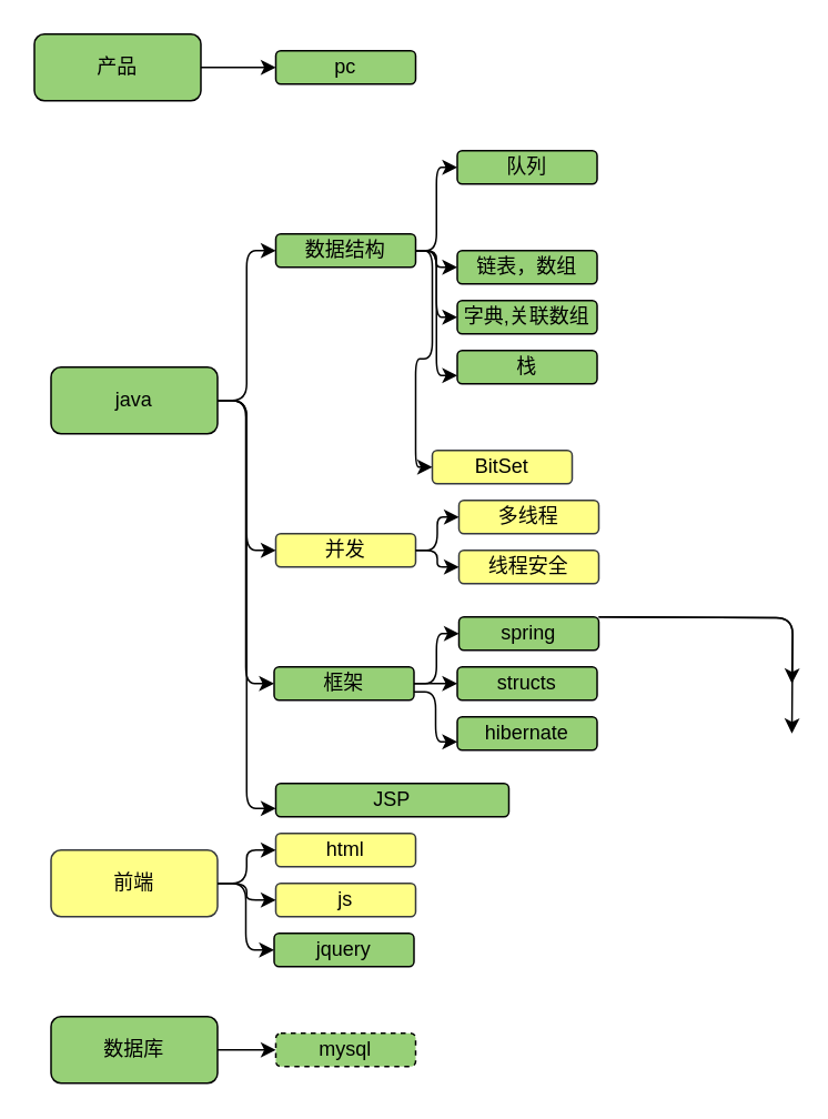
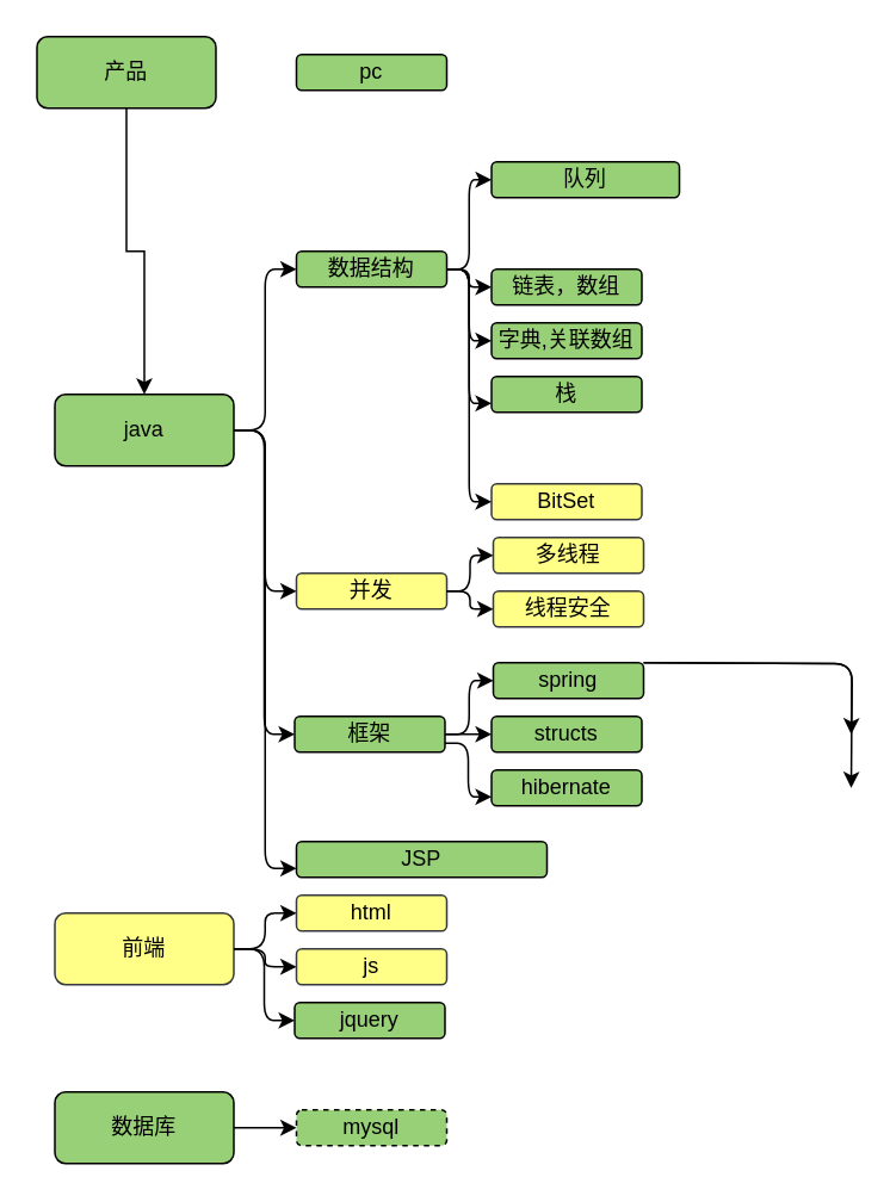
- <mxCell id="43" value="" style="edgeStyle=orthogonalEdgeStyle;rounded=0;orthogonalLoop=1;jettySize=auto;html=1;" edge="1" parent="1" source="44" target="45"><mxGeometry relative="1" as="geometry" /></mxCell>
+ <mxCell id="43" value="" style="edgeStyle=orthogonalEdgeStyle;rounded=0;orthogonalLoop=1;jettySize=auto;html=1;" edge="1" parent="1" source="44" target="2"><mxGeometry relative="1" as="geometry" /></mxCell>
- <mxCell id="4" value="队列" style="rounded=1;whiteSpace=wrap;html=1;glass=0;comic=0;strokeColor=#000000;fillColor=#97D077;" vertex="1" parent="1"><mxGeometry x="274" y="90" width="84" height="20" as="geometry" /></mxCell>
+ <mxCell id="4" value="队列" style="rounded=1;whiteSpace=wrap;html=1;glass=0;comic=0;strokeColor=#000000;fillColor=#97D077;" vertex="1" parent="1"><mxGeometry x="274" y="90" width="105" height="20" as="geometry" /></mxCell>
- <mxCell id="8" value="BitSet" style="rounded=1;whiteSpace=wrap;html=1;glass=0;comic=0;strokeColor=#36393d;fillColor=#ffff88;" vertex="1" parent="1"><mxGeometry x="259" y="270" width="84" height="20" as="geometry" /></mxCell>
+ <mxCell id="8" value="BitSet" style="rounded=1;whiteSpace=wrap;html=1;glass=0;comic=0;strokeColor=#36393d;fillColor=#ffff88;" vertex="1" parent="1"><mxGeometry x="274" y="270" width="84" height="20" as="geometry" /></mxCell>
